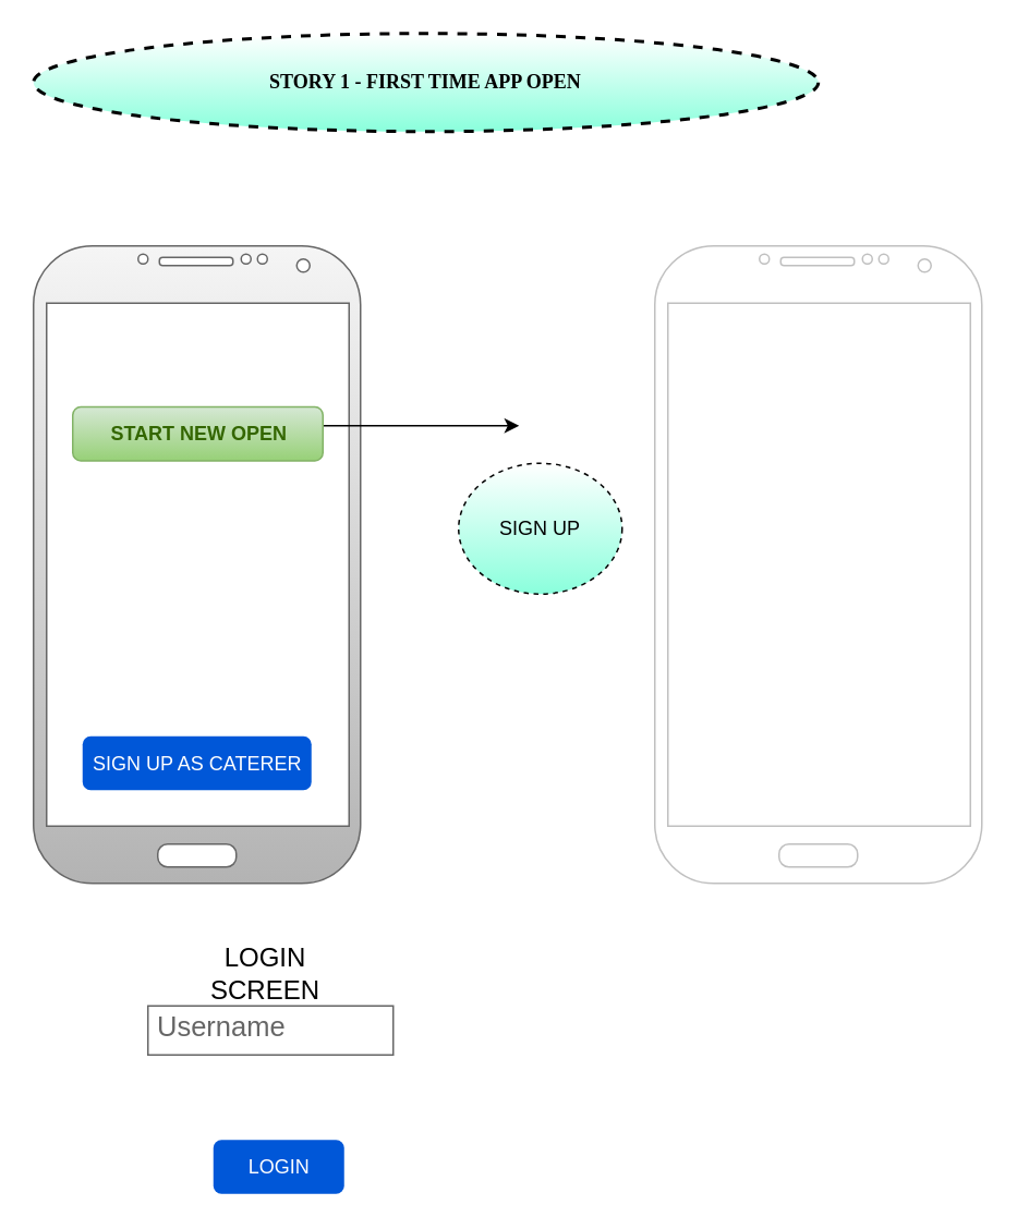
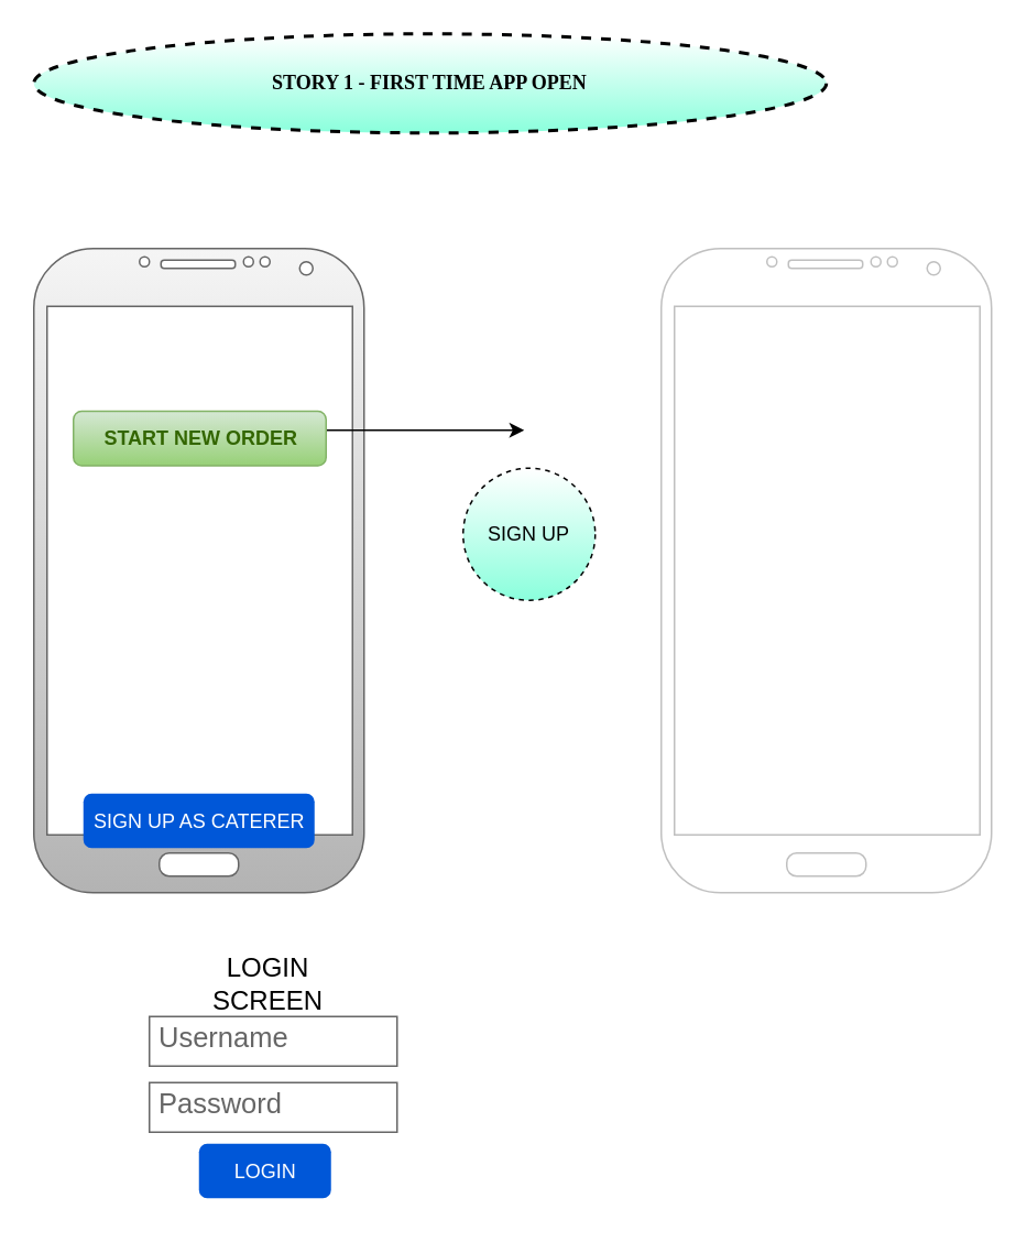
- <mxCell id="13" value="START NEW OPEN" style="rounded=1;fillColor=#d5e8d4;strokeColor=#82b366;html=1;align=center;verticalAlign=middle;fontStyle=1;fontSize=12;glass=0;gradientColor=#97d077;fontColor=#336600;" parent="1" vertex="1"><mxGeometry x="44" y="248.5" width="153" height="33" as="geometry" /></mxCell>
+ <mxCell id="13" value="START NEW ORDER" style="rounded=1;fillColor=#d5e8d4;strokeColor=#82b366;html=1;align=center;verticalAlign=middle;fontStyle=1;fontSize=12;glass=0;gradientColor=#97d077;fontColor=#336600;" parent="1" vertex="1"><mxGeometry x="44" y="248.5" width="153" height="33" as="geometry" /></mxCell>
- <mxCell id="7" value="SIGN UP" style="ellipse;whiteSpace=wrap;html=1;aspect=fixed;rounded=1;glass=0;dashed=1;strokeColor=#000000;gradientColor=#8AFFDC;" parent="1" vertex="1"><mxGeometry x="280" y="283" width="100" height="80" as="geometry" /></mxCell>
+ <mxCell id="7" value="SIGN UP" style="ellipse;whiteSpace=wrap;html=1;aspect=fixed;rounded=1;glass=0;dashed=1;strokeColor=#000000;gradientColor=#8AFFDC;" parent="1" vertex="1"><mxGeometry x="280" y="283" width="80" height="80" as="geometry" /></mxCell>
- <mxCell id="6" value="SIGN UP AS CATERER" style="rounded=1;fillColor=#0057D8;align=center;strokeColor=none;html=1;fontColor=#ffffff;fontSize=12;glass=0;dashed=1;" parent="1" vertex="1"><mxGeometry x="50" y="450" width="140" height="33" as="geometry" /></mxCell>
+ <mxCell id="6" value="SIGN UP AS CATERER" style="rounded=1;fillColor=#0057D8;align=center;strokeColor=none;html=1;fontColor=#ffffff;fontSize=12;glass=0;dashed=1;" parent="1" vertex="1"><mxGeometry x="50" y="480" width="140" height="33" as="geometry" /></mxCell>
+ <mxCell id="10" value="Password" style="strokeWidth=1;shadow=0;dashed=0;align=center;html=1;shape=mxgraph.mockup.text.textBox;fillColor=#ffffff;fontColor=#666666;align=left;fontSize=17;spacingLeft=4;spacingTop=-3;strokeColor=#666666;mainText=;rounded=1;glass=0;" parent="8" vertex="1"><mxGeometry y="80" width="150" height="30" as="geometry" /></mxCell>
- <mxCell id="11" value="LOGIN" style="rounded=1;fillColor=#0057D8;align=center;strokeColor=none;html=1;fontColor=#ffffff;fontSize=12;glass=0;dashed=1;" parent="8" vertex="1"><mxGeometry x="40" y="122" width="80" height="33" as="geometry" /></mxCell>
+ <mxCell id="11" value="LOGIN" style="rounded=1;fillColor=#0057D8;align=center;strokeColor=none;html=1;fontColor=#ffffff;fontSize=12;glass=0;dashed=1;" parent="8" vertex="1"><mxGeometry x="30" y="117" width="80" height="33" as="geometry" /></mxCell>
